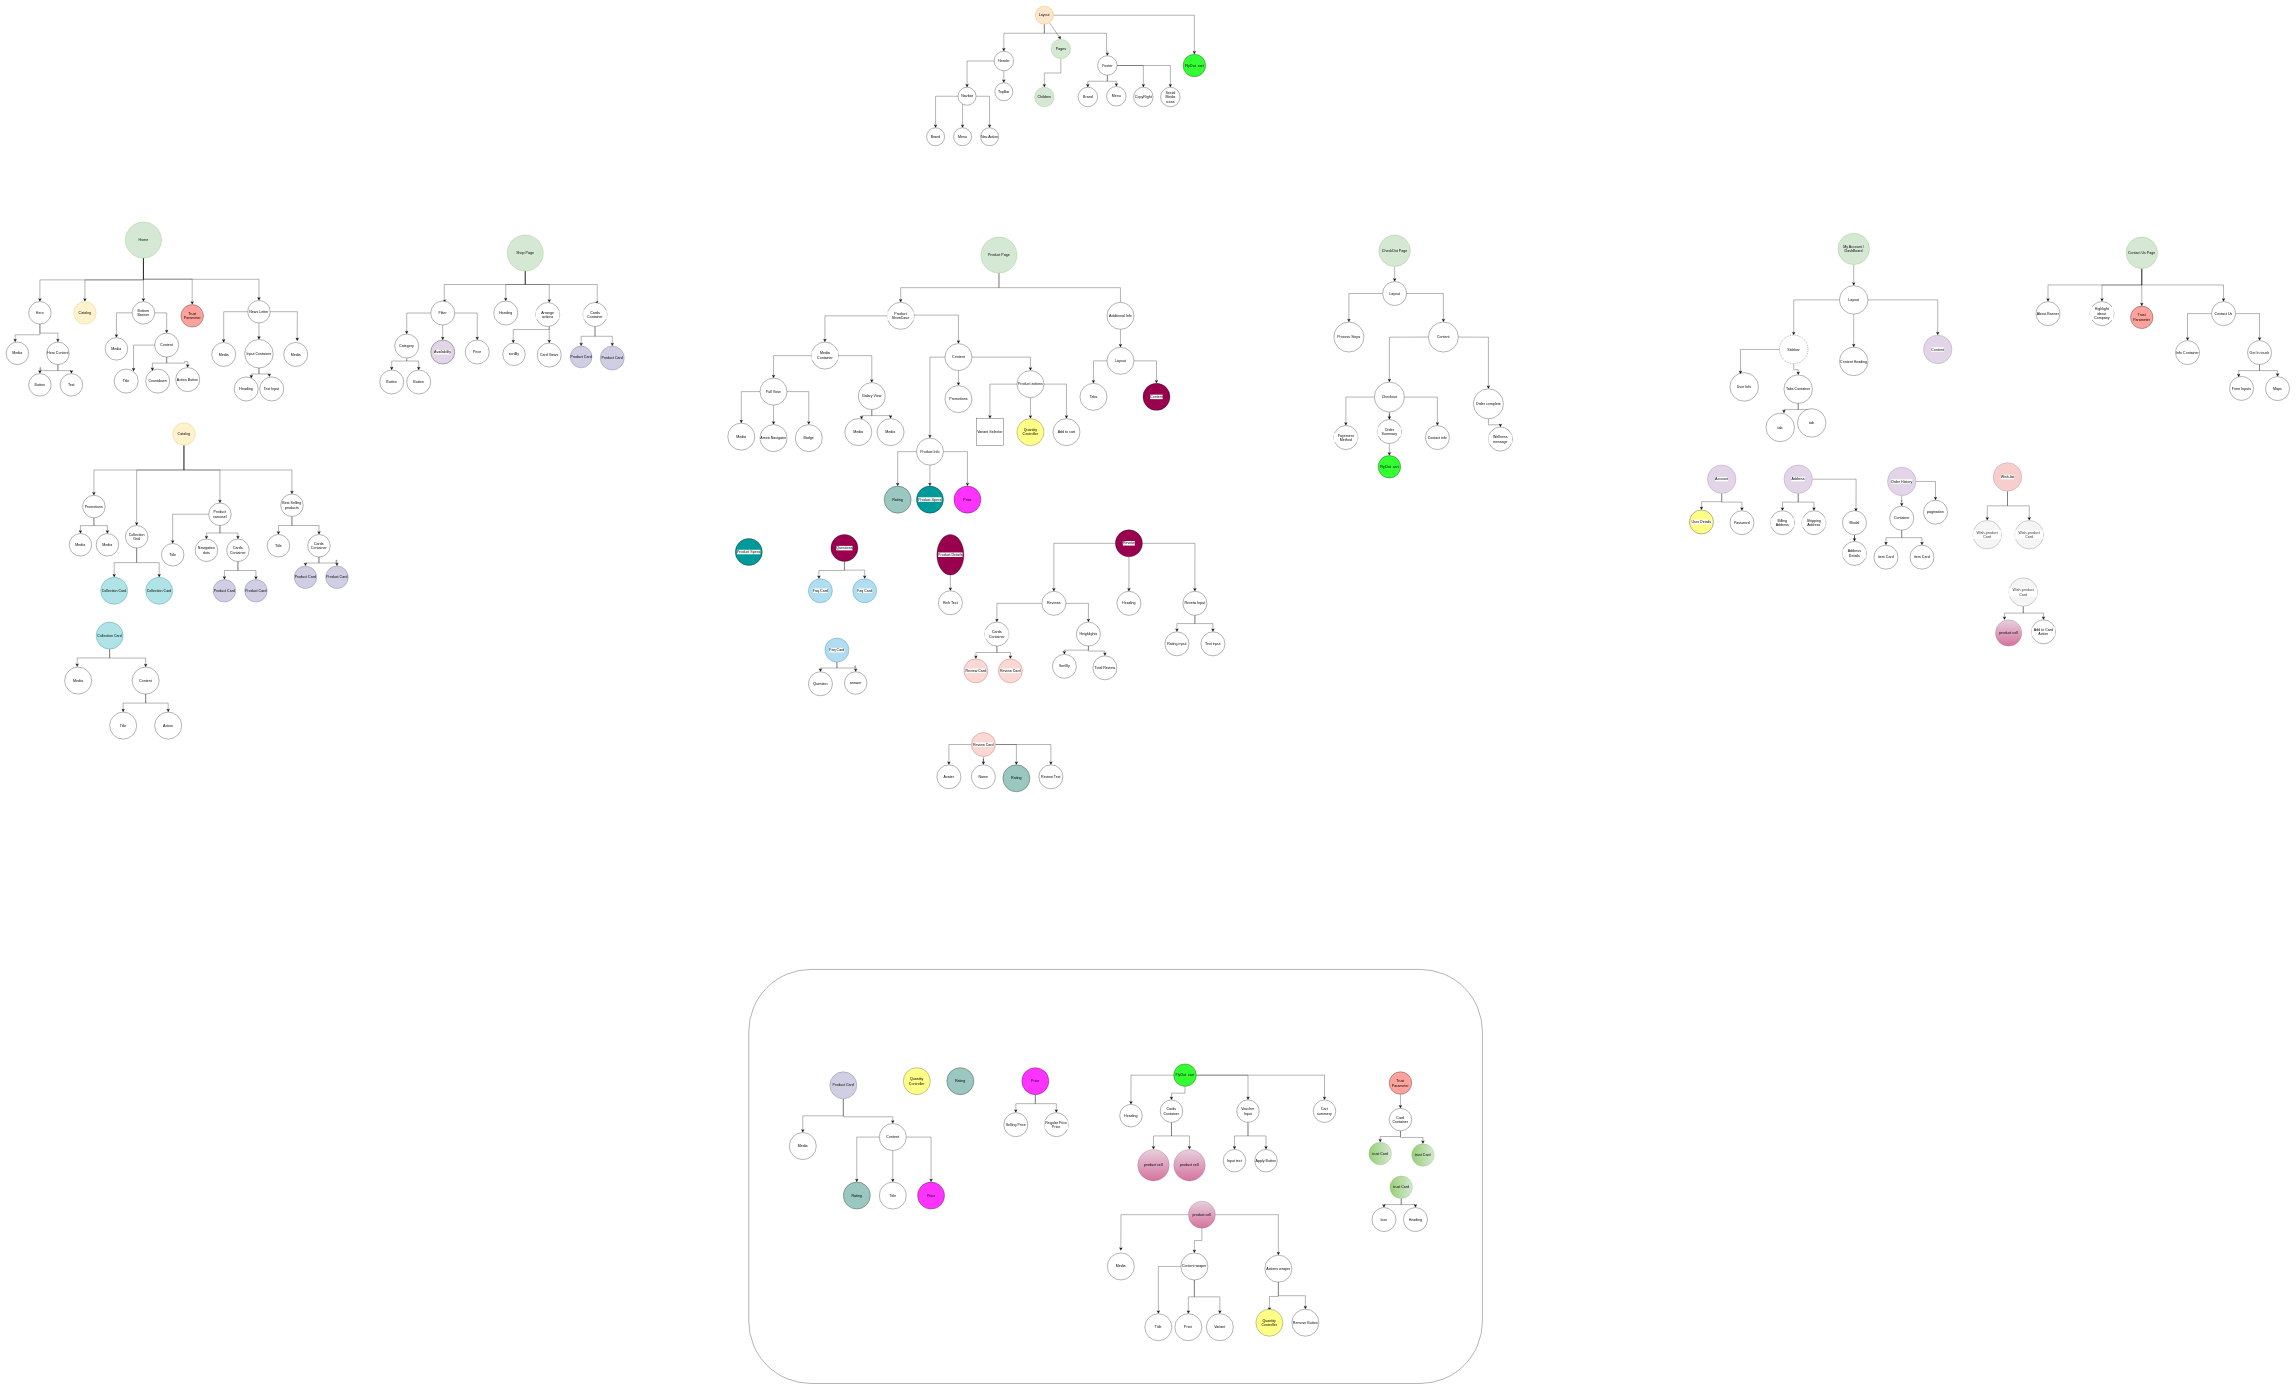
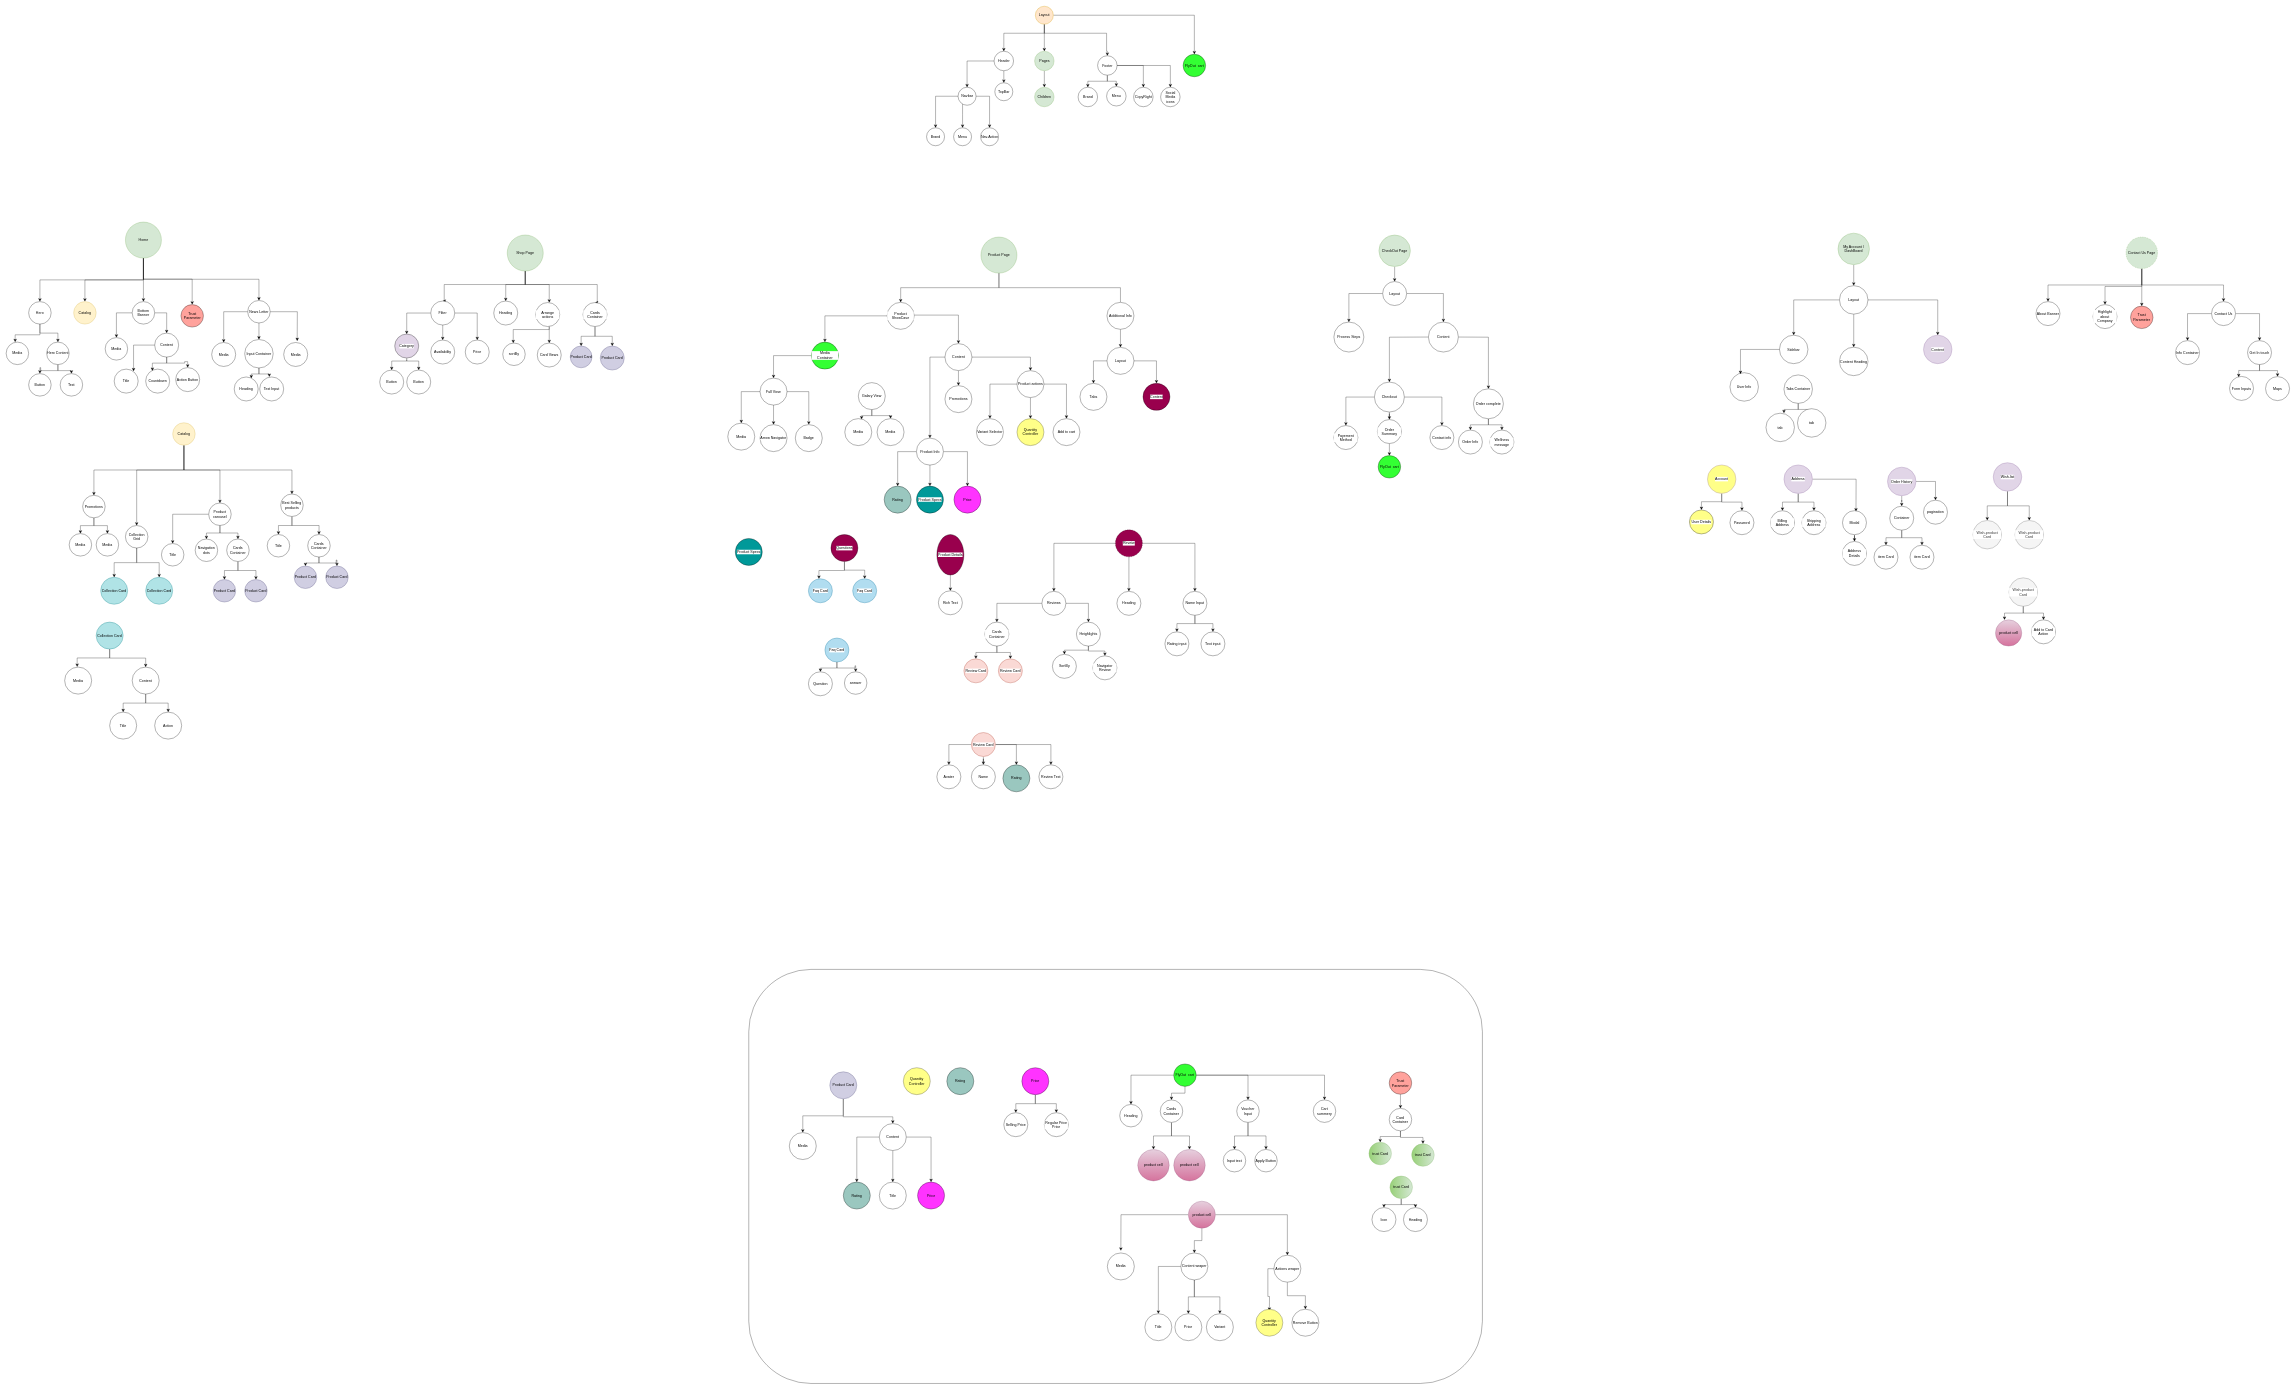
- <mxCell id="21" value="Pages" style="ellipse;whiteSpace=wrap;html=1;aspect=fixed;fillColor=#d5e8d4;strokeColor=#82b366;" vertex="1" parent="1"><mxGeometry x="3502.5" y="130" width="65" height="65" as="geometry" /></mxCell>
+ <mxCell id="21" value="Pages" style="ellipse;whiteSpace=wrap;html=1;aspect=fixed;fillColor=#d5e8d4;strokeColor=#82b366;" vertex="1" parent="1"><mxGeometry x="3447.5" y="170" width="65" height="65" as="geometry" /></mxCell>
- <mxCell id="368" value="Contact Us Page" style="ellipse;whiteSpace=wrap;html=1;aspect=fixed;fillColor=#d5e8d4;strokeColor=#82b366;" vertex="1" parent="1"><mxGeometry x="7085" y="789.37" width="105" height="105" as="geometry" /></mxCell>
+ <mxCell id="368" value="Contact Us Page" style="ellipse;whiteSpace=wrap;html=1;aspect=fixed;fillColor=#d5e8d4;strokeColor=#82b366;dashed=1;" vertex="1" parent="1"><mxGeometry x="7085" y="789.37" width="105" height="105" as="geometry" /></mxCell>
- <mxCell id="370" value="Highlight about Company" style="ellipse;whiteSpace=wrap;html=1;aspect=fixed;fontFamily=Helvetica;fontSize=12;fontColor=default;labelBackgroundColor=default;" vertex="1" parent="1"><mxGeometry x="6965" y="1004.37" width="80" height="80" as="geometry" /></mxCell>
+ <mxCell id="370" value="Highlight about Company" style="ellipse;whiteSpace=wrap;html=1;aspect=fixed;fontFamily=Helvetica;fontSize=12;fontColor=default;labelBackgroundColor=default;" vertex="1" parent="1"><mxGeometry x="6975" y="1014.37" width="80" height="80" as="geometry" /></mxCell>
- <mxCell id="182" value="Category" style="ellipse;whiteSpace=wrap;html=1;aspect=fixed;fontFamily=Helvetica;fontSize=12;fontColor=default;labelBackgroundColor=default;" vertex="1" parent="1"><mxGeometry x="1315" y="1112.5" width="80" height="80" as="geometry" /></mxCell>
+ <mxCell id="182" value="Category" style="ellipse;whiteSpace=wrap;html=1;aspect=fixed;fontFamily=Helvetica;fontSize=12;fontColor=default;labelBackgroundColor=default;fillColor=#e1d5e7;" vertex="1" parent="1"><mxGeometry x="1315" y="1112.5" width="80" height="80" as="geometry" /></mxCell>
- <mxCell id="302" value="Sidebar" style="ellipse;whiteSpace=wrap;html=1;aspect=fixed;fontFamily=Helvetica;fontSize=12;fontColor=default;labelBackgroundColor=default;dashed=1;" vertex="1" parent="1"><mxGeometry x="5930" y="1116.25" width="95" height="95" as="geometry" /></mxCell>
+ <mxCell id="302" value="Sidebar" style="ellipse;whiteSpace=wrap;html=1;aspect=fixed;fontFamily=Helvetica;fontSize=12;fontColor=default;labelBackgroundColor=default;" vertex="1" parent="1"><mxGeometry x="5930" y="1116.25" width="95" height="95" as="geometry" /></mxCell>
- <mxCell id="186" value="Availability" style="ellipse;whiteSpace=wrap;html=1;aspect=fixed;fontFamily=Helvetica;fontSize=12;fontColor=default;labelBackgroundColor=default;fillColor=#e1d5e7;" vertex="1" parent="1"><mxGeometry x="1435" y="1132.5" width="80" height="80" as="geometry" /></mxCell>
+ <mxCell id="186" value="Availability" style="ellipse;whiteSpace=wrap;html=1;aspect=fixed;fontFamily=Helvetica;fontSize=12;fontColor=default;labelBackgroundColor=default;" vertex="1" parent="1"><mxGeometry x="1435" y="1132.5" width="80" height="80" as="geometry" /></mxCell>
- <mxCell id="197" value="Media Container" style="ellipse;whiteSpace=wrap;html=1;aspect=fixed;fontFamily=Helvetica;fontSize=12;fontColor=default;labelBackgroundColor=default;" vertex="1" parent="1"><mxGeometry x="2703.74" y="1139.37" width="90" height="90" as="geometry" /></mxCell>
+ <mxCell id="197" value="Media Container" style="ellipse;whiteSpace=wrap;html=1;aspect=fixed;fontFamily=Helvetica;fontSize=12;fontColor=default;labelBackgroundColor=default;fillColor=#33ff33;" vertex="1" parent="1"><mxGeometry x="2703.74" y="1139.37" width="90" height="90" as="geometry" /></mxCell>
- <mxCell id="301" style="edgeStyle=orthogonalEdgeStyle;rounded=0;orthogonalLoop=1;jettySize=auto;html=1;entryX=0.5;entryY=0;entryDx=0;entryDy=0;strokeColor=default;align=center;verticalAlign=middle;fontFamily=Helvetica;fontSize=12;fontColor=default;labelBackgroundColor=default;startSize=8;endArrow=classic;endSize=8;" edge="1" parent="1" source="302" target="309"><mxGeometry relative="1" as="geometry" /></mxCell>
- <mxCell id="196" style="edgeStyle=orthogonalEdgeStyle;rounded=0;orthogonalLoop=1;jettySize=auto;html=1;entryX=0.5;entryY=0;entryDx=0;entryDy=0;strokeColor=default;align=center;verticalAlign=middle;fontFamily=Helvetica;fontSize=12;fontColor=default;labelBackgroundColor=default;startSize=8;endArrow=classic;endSize=8;" edge="1" parent="1" source="197" target="232"><mxGeometry relative="1" as="geometry" /></mxCell>
+ <mxCell id="359" style="edgeStyle=orthogonalEdgeStyle;rounded=0;orthogonalLoop=1;jettySize=auto;html=1;entryX=0.5;entryY=0;entryDx=0;entryDy=0;strokeColor=default;align=center;verticalAlign=middle;fontFamily=Helvetica;fontSize=12;fontColor=default;labelBackgroundColor=default;startSize=8;endArrow=classic;endSize=8;" edge="1" parent="1" source="361" target="362"><mxGeometry relative="1" as="geometry" /></mxCell>
- <mxCell id="211" value="Variant Selector" style="whiteSpace=wrap;html=1;aspect=fixed;fontFamily=Helvetica;fontSize=12;fontColor=default;labelBackgroundColor=default;rounded=0;" vertex="1" parent="1"><mxGeometry x="3253.74" y="1394.37" width="90" height="90" as="geometry" /></mxCell>
+ <mxCell id="211" value="Variant Selector" style="ellipse;whiteSpace=wrap;html=1;aspect=fixed;fontFamily=Helvetica;fontSize=12;fontColor=default;labelBackgroundColor=default;" vertex="1" parent="1"><mxGeometry x="3253.74" y="1394.37" width="90" height="90" as="geometry" /></mxCell>
- <mxCell id="293" value="Contact info" style="ellipse;whiteSpace=wrap;html=1;aspect=fixed;fontFamily=Helvetica;fontSize=12;fontColor=default;labelBackgroundColor=default;" vertex="1" parent="1"><mxGeometry x="4750" y="1417.5" width="80" height="80" as="geometry" /></mxCell>
+ <mxCell id="293" value="Contact info" style="ellipse;whiteSpace=wrap;html=1;aspect=fixed;fontFamily=Helvetica;fontSize=12;fontColor=default;labelBackgroundColor=default;" vertex="1" parent="1"><mxGeometry x="4765" y="1417.5" width="80" height="80" as="geometry" /></mxCell>
- <mxCell id="363" value="Wellness message" style="ellipse;whiteSpace=wrap;html=1;aspect=fixed;fontFamily=Helvetica;fontSize=12;fontColor=default;labelBackgroundColor=default;" vertex="1" parent="1"><mxGeometry x="4960" y="1422.5" width="80" height="80" as="geometry" /></mxCell>
+ <mxCell id="363" value="Wellness message" style="ellipse;whiteSpace=wrap;html=1;aspect=fixed;fontFamily=Helvetica;fontSize=12;fontColor=default;labelBackgroundColor=default;" vertex="1" parent="1"><mxGeometry x="4965" y="1432.5" width="80" height="80" as="geometry" /></mxCell>
+ <mxCell id="362" value="Order Info" style="ellipse;whiteSpace=wrap;html=1;aspect=fixed;fontFamily=Helvetica;fontSize=12;fontColor=default;labelBackgroundColor=default;" vertex="1" parent="1"><mxGeometry x="4860" y="1432.5" width="80" height="80" as="geometry" /></mxCell>
- <mxCell id="326" value="Wish-list" style="ellipse;whiteSpace=wrap;html=1;aspect=fixed;fontFamily=Helvetica;fontSize=12;labelBackgroundColor=default;fillColor=#f8cecc;strokeColor=#9673a6;" vertex="1" parent="1"><mxGeometry x="6642.5" y="1541.25" width="95" height="95" as="geometry" /></mxCell>
+ <mxCell id="326" value="Wish-list" style="ellipse;whiteSpace=wrap;html=1;aspect=fixed;fontFamily=Helvetica;fontSize=12;labelBackgroundColor=default;fillColor=#e1d5e7;strokeColor=#9673a6;" vertex="1" parent="1"><mxGeometry x="6642.5" y="1541.25" width="95" height="95" as="geometry" /></mxCell>
- <mxCell id="316" value="Account" style="ellipse;whiteSpace=wrap;html=1;aspect=fixed;fontFamily=Helvetica;fontSize=12;labelBackgroundColor=default;fillColor=#e1d5e7;strokeColor=#9673a6;" vertex="1" parent="1"><mxGeometry x="5690" y="1548.75" width="95" height="95" as="geometry" /></mxCell>
+ <mxCell id="316" value="Account" style="ellipse;whiteSpace=wrap;html=1;aspect=fixed;fontFamily=Helvetica;fontSize=12;labelBackgroundColor=default;fillColor=#ffff88;strokeColor=#9673a6;" vertex="1" parent="1"><mxGeometry x="5690" y="1548.75" width="95" height="95" as="geometry" /></mxCell>
- <mxCell id="252" value="Reveiw" style="ellipse;whiteSpace=wrap;html=1;aspect=fixed;fontFamily=Helvetica;fontSize=12;fontColor=default;labelBackgroundColor=default;fillColor=#99004D;" vertex="1" parent="1"><mxGeometry x="3716.87" y="1765" width="90" height="90" as="geometry" /></mxCell>
+ <mxCell id="252" value="Reveiw" style="ellipse;whiteSpace=wrap;html=1;aspect=fixed;fontFamily=Helvetica;fontSize=12;fontColor=default;labelBackgroundColor=default;fillColor=#99004D;dashed=1;" vertex="1" parent="1"><mxGeometry x="3716.87" y="1765" width="90" height="90" as="geometry" /></mxCell>
- <mxCell id="259" value="Reveiw Input" style="ellipse;whiteSpace=wrap;html=1;aspect=fixed;fontFamily=Helvetica;fontSize=12;fontColor=default;labelBackgroundColor=default;" vertex="1" parent="1"><mxGeometry x="3941.87" y="1970" width="80" height="80" as="geometry" /></mxCell>
+ <mxCell id="259" value="Name Input" style="ellipse;whiteSpace=wrap;html=1;aspect=fixed;fontFamily=Helvetica;fontSize=12;fontColor=default;labelBackgroundColor=default;" vertex="1" parent="1"><mxGeometry x="3941.87" y="1970" width="80" height="80" as="geometry" /></mxCell>
- <mxCell id="269" value="Total Review" style="ellipse;whiteSpace=wrap;html=1;aspect=fixed;fontFamily=Helvetica;fontSize=12;fontColor=default;labelBackgroundColor=default;" vertex="1" parent="1"><mxGeometry x="3641.87" y="2185" width="80" height="80" as="geometry" /></mxCell>
+ <mxCell id="269" value="Navigator Review" style="ellipse;whiteSpace=wrap;html=1;aspect=fixed;fontFamily=Helvetica;fontSize=12;fontColor=default;labelBackgroundColor=default;" vertex="1" parent="1"><mxGeometry x="3641.87" y="2185" width="80" height="80" as="geometry" /></mxCell>
- <mxCell id="149" value="Actions wraper" style="ellipse;whiteSpace=wrap;html=1;aspect=fixed;" vertex="1" parent="1"><mxGeometry x="4215" y="4182.5" width="90" height="90" as="geometry" /></mxCell>
+ <mxCell id="149" value="Actions wraper" style="ellipse;whiteSpace=wrap;html=1;aspect=fixed;" vertex="1" parent="1"><mxGeometry x="4245" y="4182.5" width="90" height="90" as="geometry" /></mxCell>
